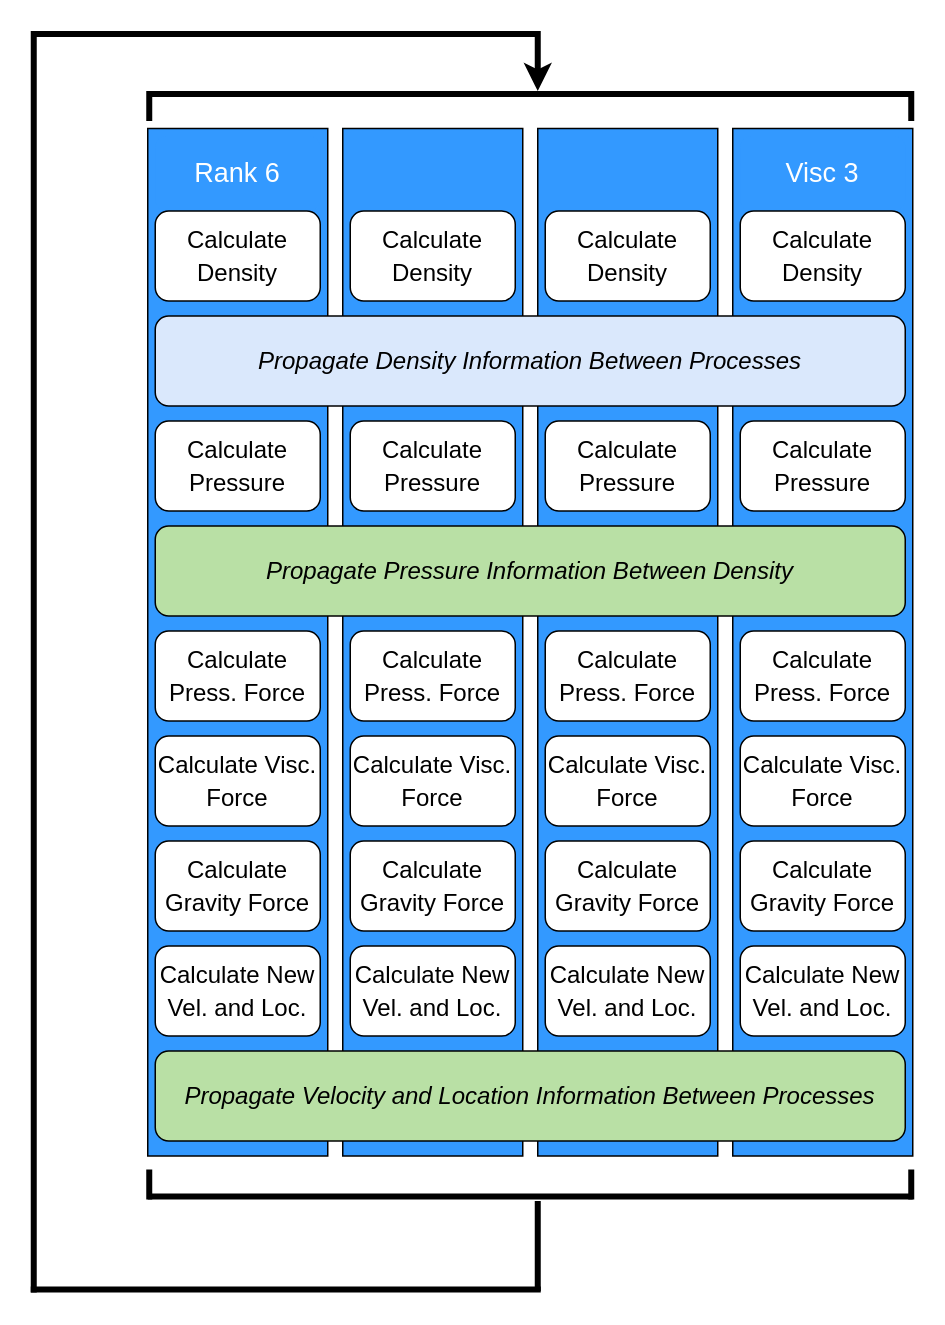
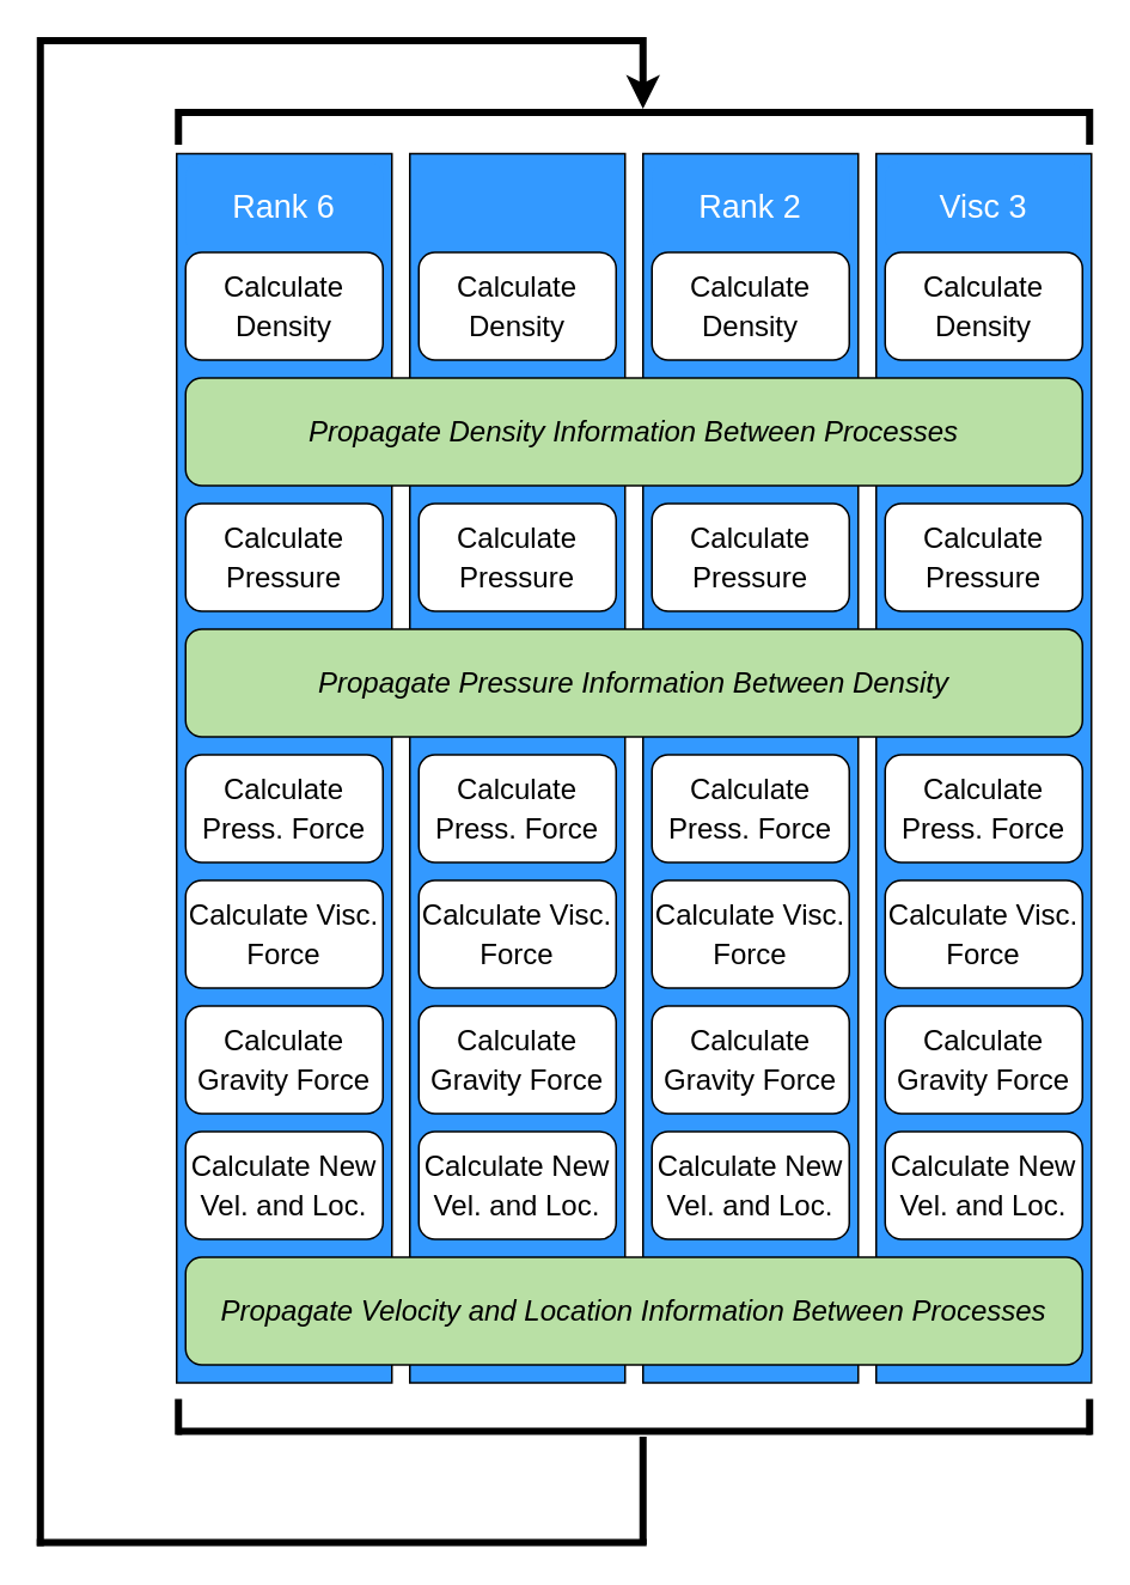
+ <mxCell id="7" value="&lt;font style=&quot;font-size: 18px&quot;&gt;Rank 2&lt;/font&gt;" style="rounded=1;whiteSpace=wrap;html=1;strokeColor=none;fillColor=#3399FF;fontColor=#FFFFFF;" vertex="1" parent="1"><mxGeometry x="363" y="90" width="110" height="50" as="geometry" /></mxCell>
- <mxCell id="13" value="&lt;i&gt;Propagate Density Information Between Processes&lt;/i&gt;" style="rounded=1;whiteSpace=wrap;html=1;fontSize=16;fillColor=#dae8fc;" vertex="1" parent="1"><mxGeometry x="103" y="210" width="500" height="60" as="geometry" /></mxCell>
+ <mxCell id="13" value="&lt;i&gt;Propagate Density Information Between Processes&lt;/i&gt;" style="rounded=1;whiteSpace=wrap;html=1;fontSize=16;fillColor=#B9E0A5;" vertex="1" parent="1"><mxGeometry x="103" y="210" width="500" height="60" as="geometry" /></mxCell>
